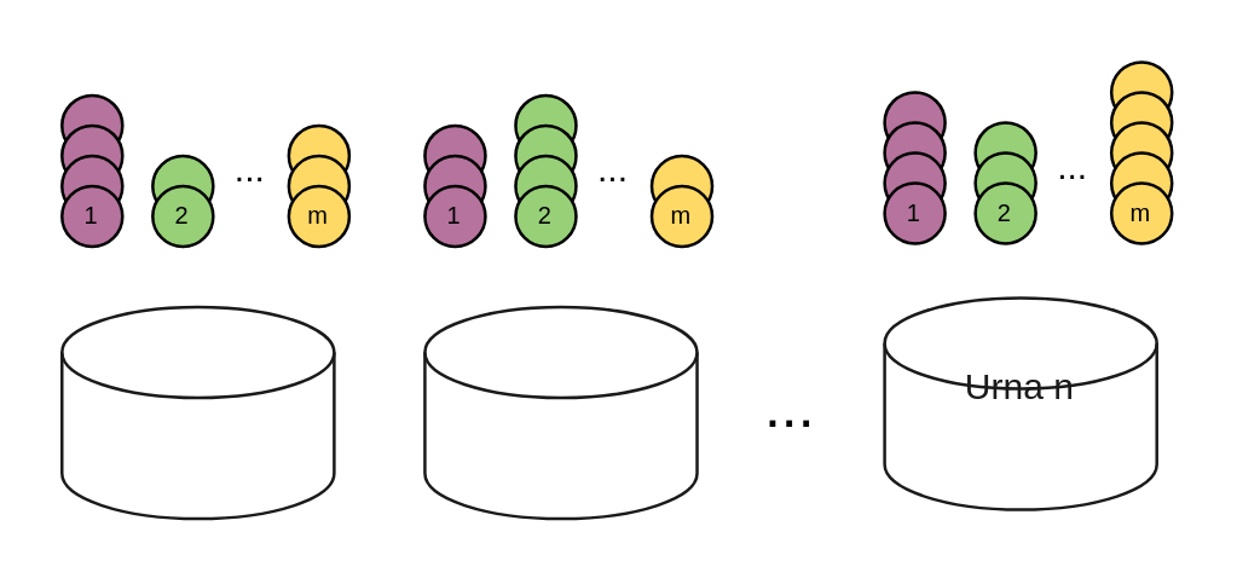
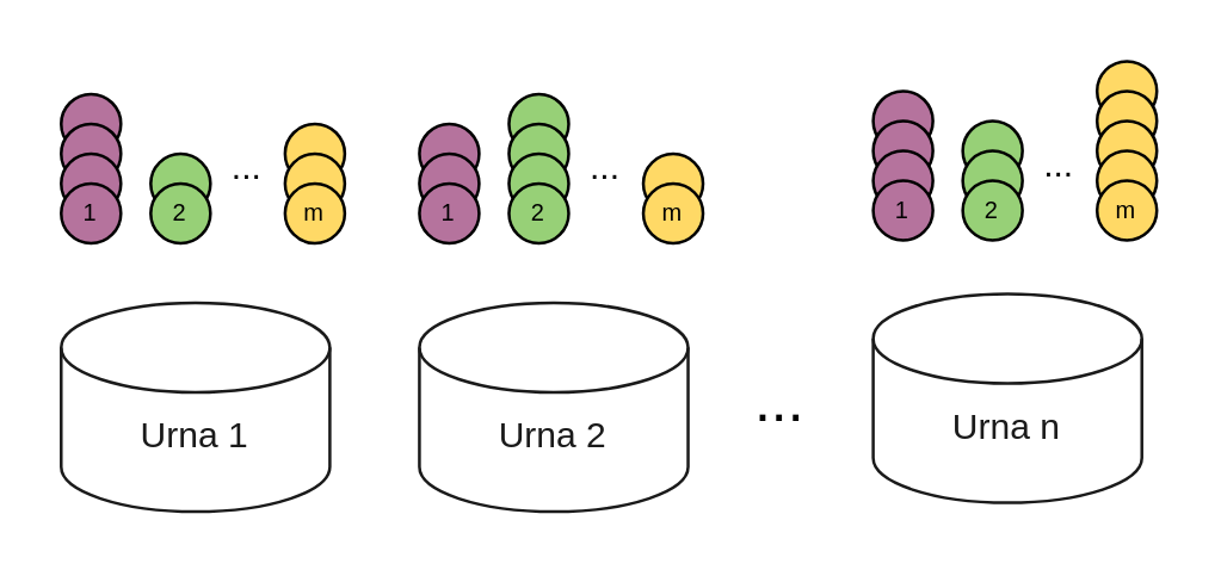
- <mxCell id="8" value="Urna n" style="text;html=1;strokeColor=none;fillColor=none;align=center;verticalAlign=middle;whiteSpace=wrap;rounded=0;fontColor=#1A1A1A;" vertex="1" parent="1"><mxGeometry x="307" y="113" width="60" height="30" as="geometry" /></mxCell>
+ <mxCell id="8" value="Urna n" style="text;html=1;strokeColor=none;fillColor=none;align=center;verticalAlign=middle;whiteSpace=wrap;rounded=0;fontColor=#1A1A1A;" vertex="1" parent="1"><mxGeometry x="307" y="128" width="60" height="30" as="geometry" /></mxCell>
+ <mxCell id="13" value="Urna 1" style="text;html=1;strokeColor=none;fillColor=none;align=center;verticalAlign=middle;whiteSpace=wrap;rounded=0;fontColor=#1A1A1A;" vertex="1" parent="1"><mxGeometry x="35" y="131" width="60" height="30" as="geometry" /></mxCell>
+ <mxCell id="10" value="Urna 2" style="text;html=1;strokeColor=none;fillColor=none;align=center;verticalAlign=middle;whiteSpace=wrap;rounded=0;fontColor=#1A1A1A;" vertex="1" parent="1"><mxGeometry x="155" y="131" width="60" height="30" as="geometry" /></mxCell>
